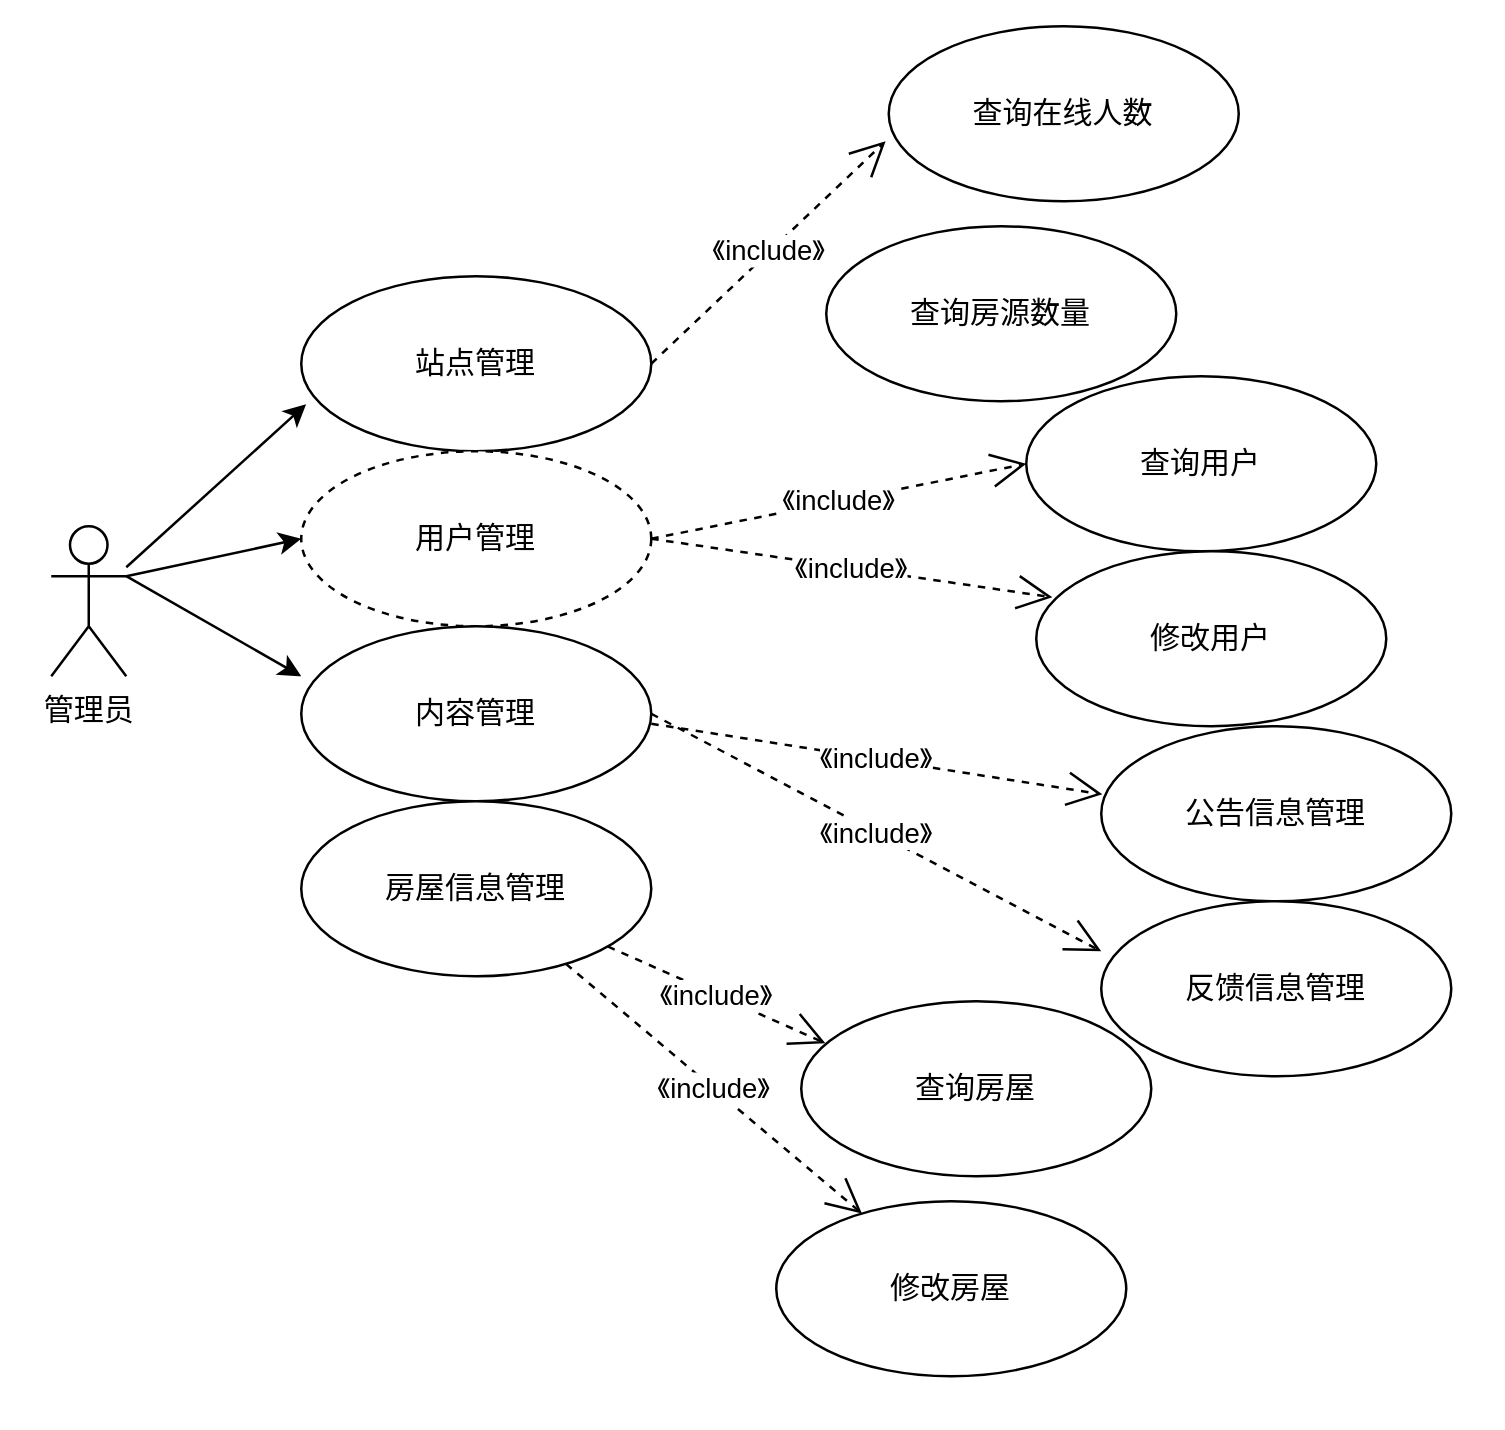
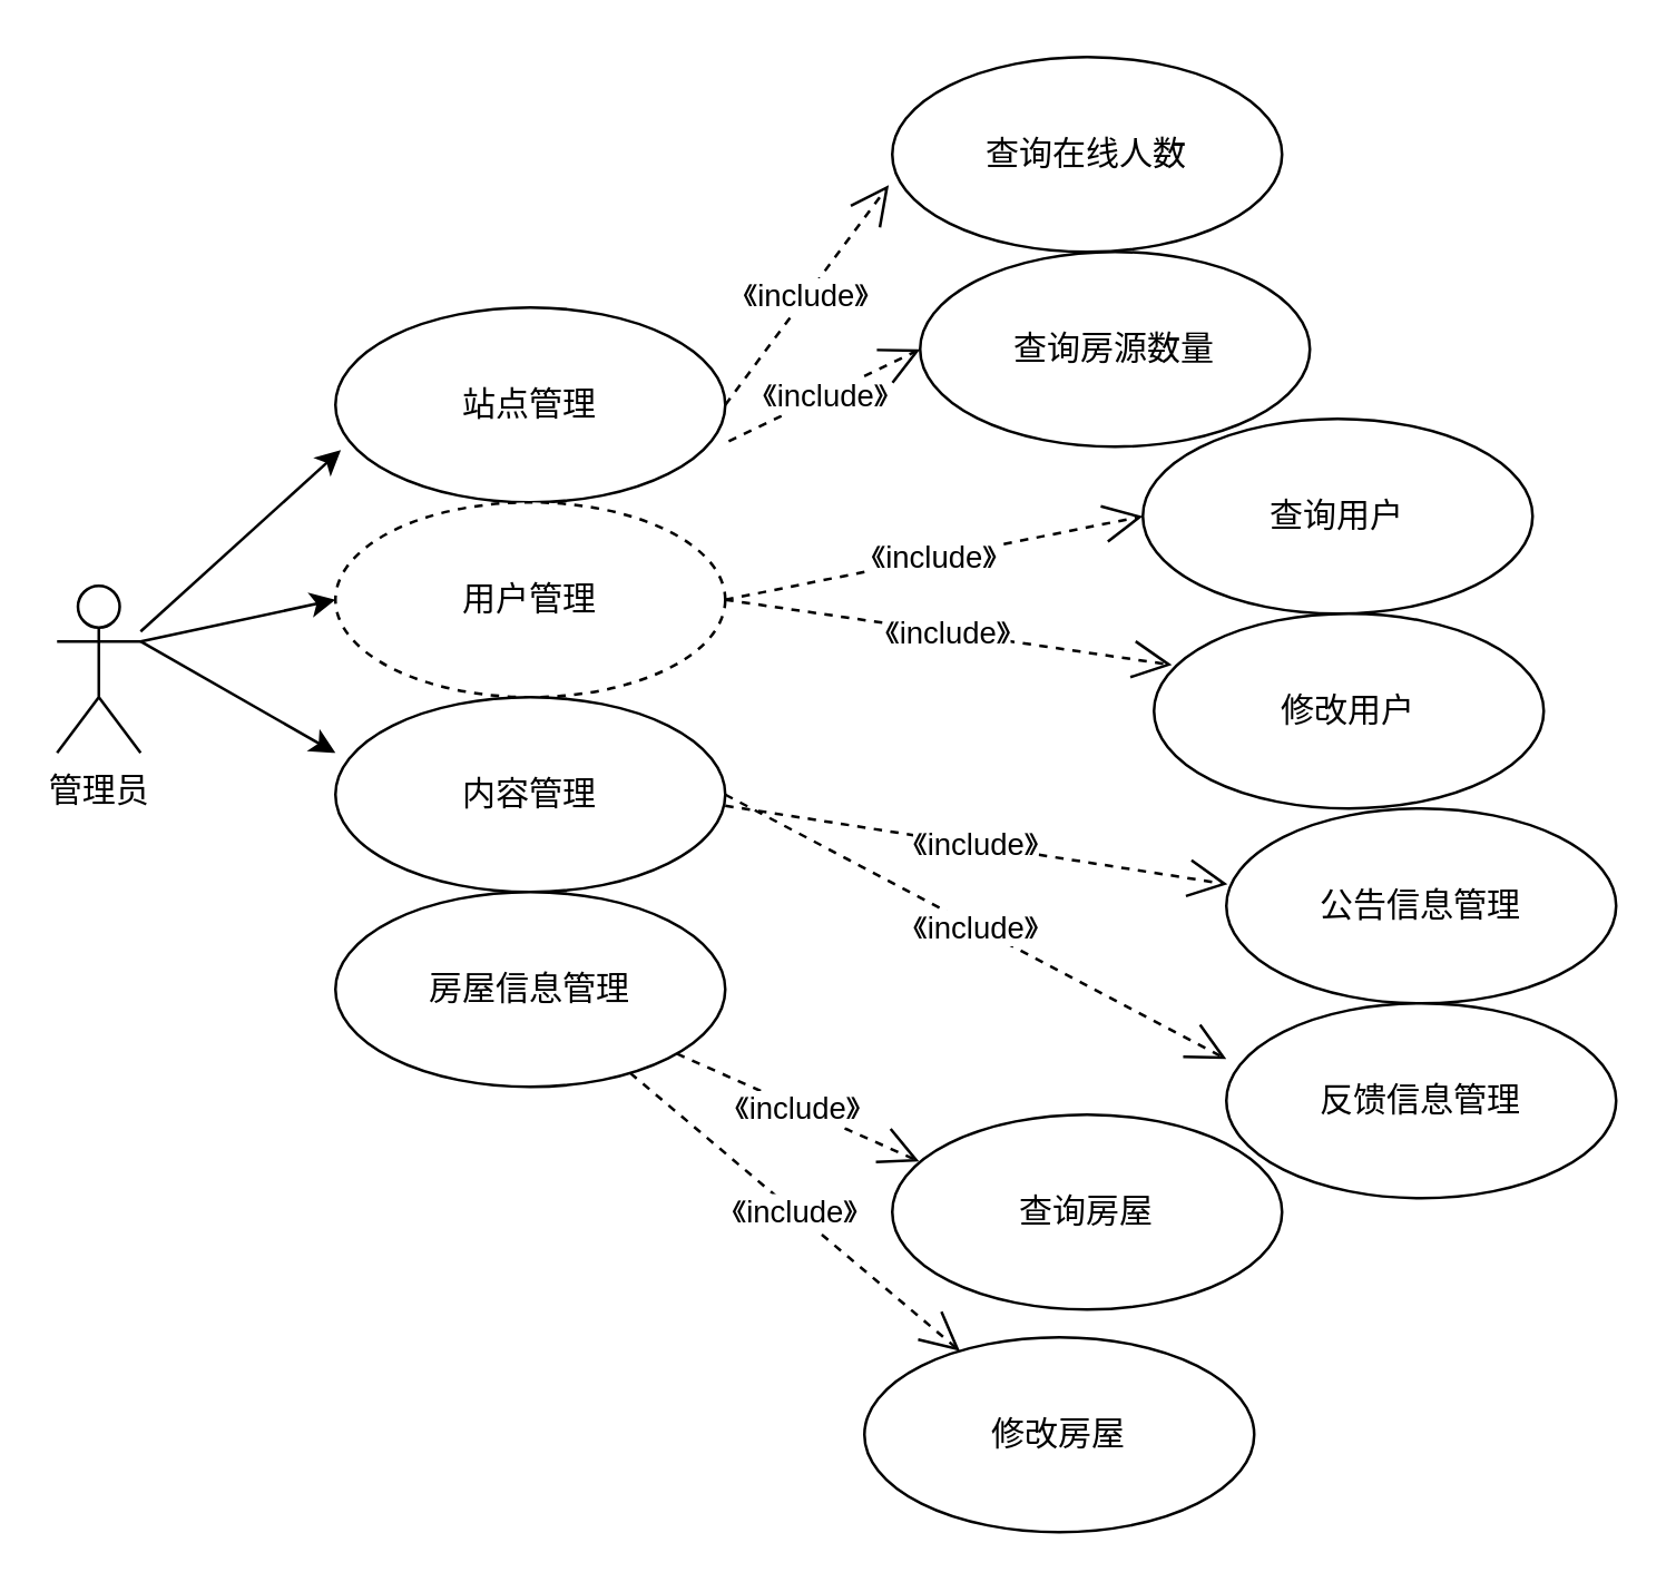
- <mxCell id="7" value="查询在线人数" style="ellipse;whiteSpace=wrap;html=1;" vertex="1" parent="1"><mxGeometry x="355" y="10" width="140" height="70" as="geometry" /></mxCell>
+ <mxCell id="7" value="查询在线人数" style="ellipse;whiteSpace=wrap;html=1;" vertex="1" parent="1"><mxGeometry x="320" y="20" width="140" height="70" as="geometry" /></mxCell>
+ <mxCell id="14" value="《include》" style="endArrow=open;endSize=12;dashed=1;html=1;rounded=0;entryX=0;entryY=0.5;entryDx=0;entryDy=0;exitX=1.009;exitY=0.686;exitDx=0;exitDy=0;exitPerimeter=0;" edge="1" parent="1" source="3" target="8"><mxGeometry width="160" relative="1" as="geometry"><mxPoint x="270" y="155" as="sourcePoint" /><mxPoint x="349" y="116" as="targetPoint" /></mxGeometry></mxCell>
